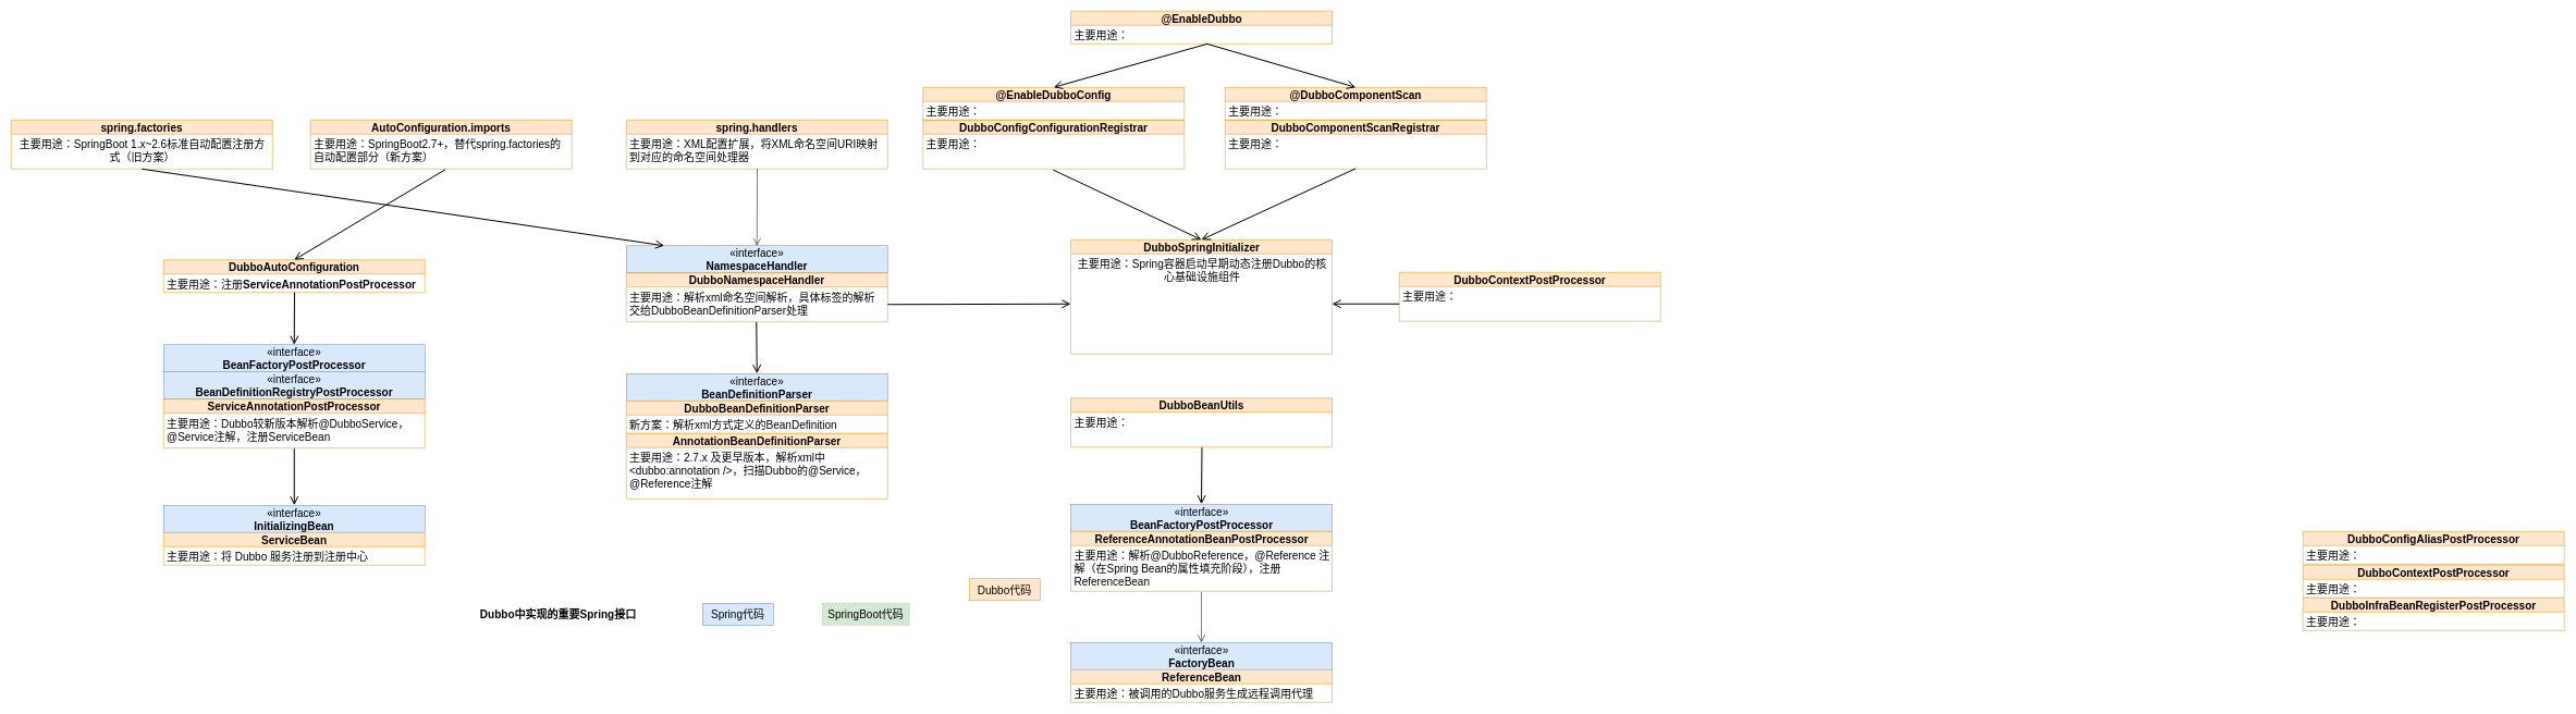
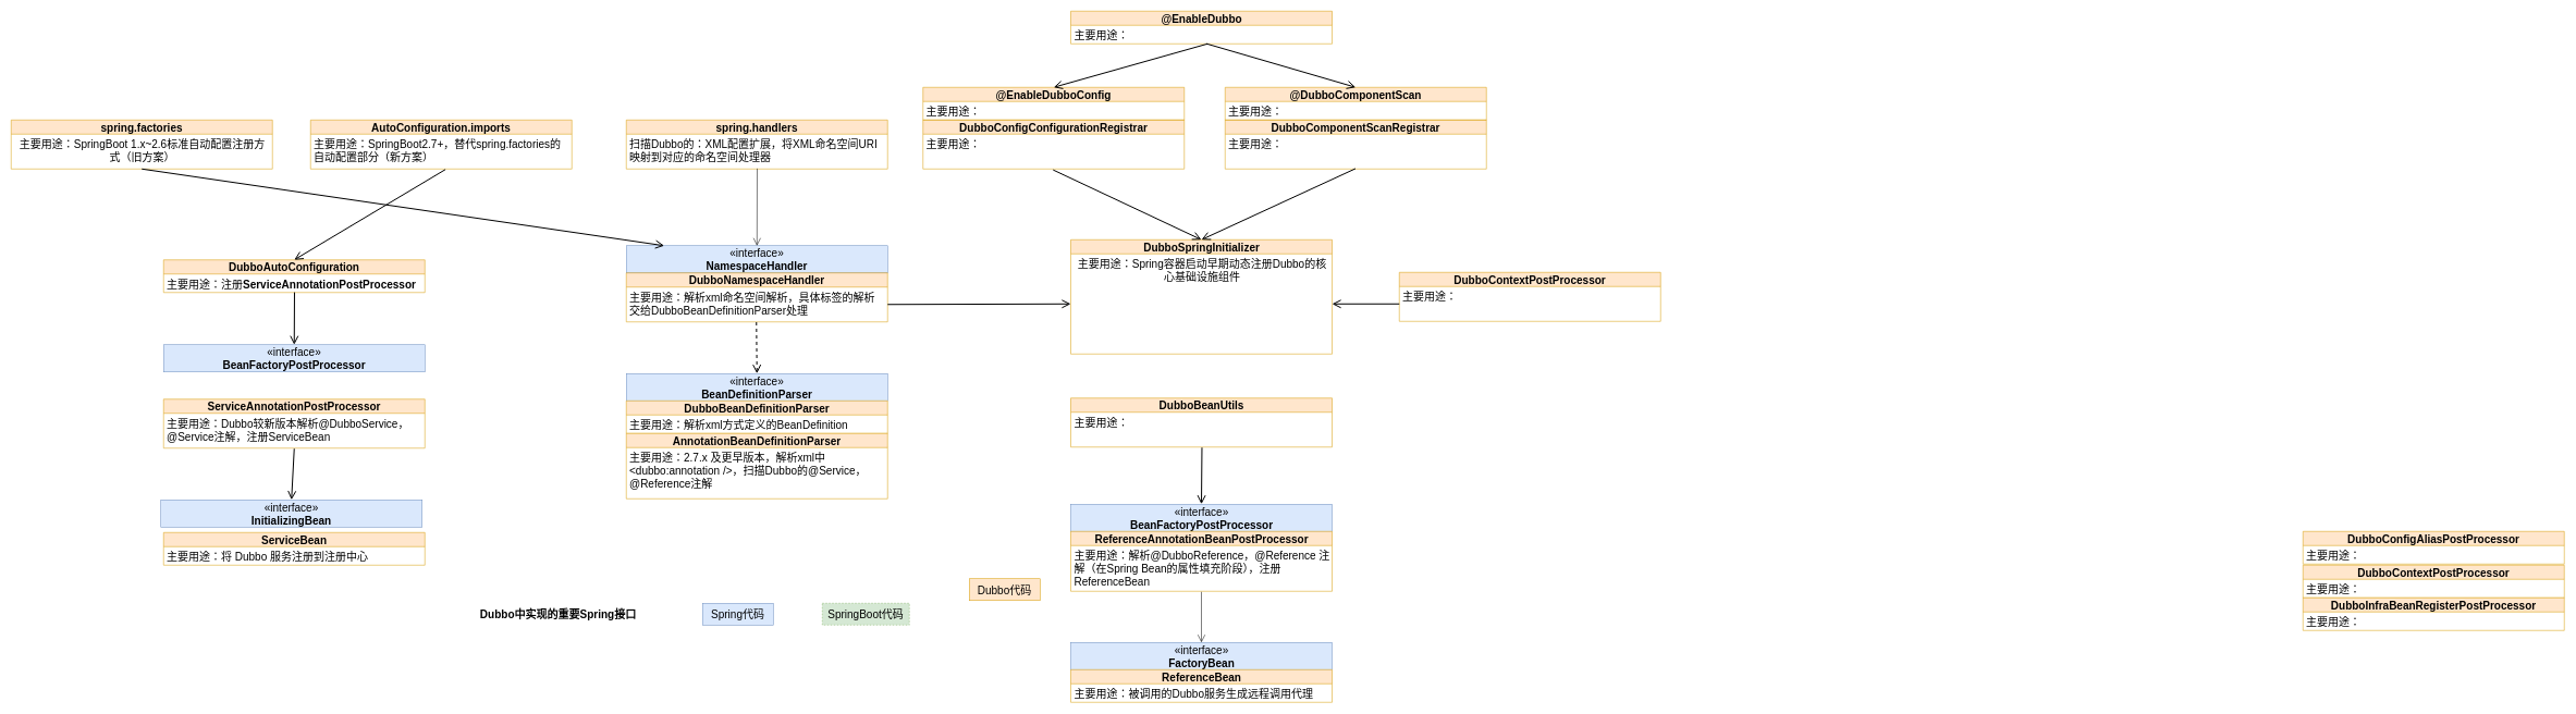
- <mxCell id="68" value="&lt;div style=&quot;text-align: left;&quot;&gt;&lt;span style=&quot;background-color: transparent; color: light-dark(rgb(0, 0, 0), rgb(255, 255, 255));&quot;&gt;主要用途：&lt;/span&gt;&lt;span style=&quot;background-color: transparent;&quot;&gt;XML配置扩展，&lt;/span&gt;&lt;span style=&quot;background-color: transparent; color: light-dark(rgb(0, 0, 0), rgb(255, 255, 255));&quot;&gt;将XML命名空间URI映射到对应的命名空间处理器&lt;/span&gt;&lt;/div&gt;" style="text;strokeColor=none;fillColor=none;align=left;verticalAlign=top;spacingLeft=4;spacingRight=4;overflow=hidden;rotatable=0;points=[[0,0.5],[1,0.5]];portConstraint=eastwest;whiteSpace=wrap;html=1;fontSize=20;" parent="67" vertex="1"><mxGeometry y="26" width="480" height="64" as="geometry" /></mxCell>
+ <mxCell id="68" value="&lt;div style=&quot;text-align: left;&quot;&gt;&lt;span style=&quot;background-color: transparent; color: light-dark(rgb(0, 0, 0), rgb(255, 255, 255));&quot;&gt;扫描Dubbo的：&lt;/span&gt;&lt;span style=&quot;background-color: transparent;&quot;&gt;XML配置扩展，&lt;/span&gt;&lt;span style=&quot;background-color: transparent; color: light-dark(rgb(0, 0, 0), rgb(255, 255, 255));&quot;&gt;将XML命名空间URI映射到对应的命名空间处理器&lt;/span&gt;&lt;/div&gt;" style="text;strokeColor=none;fillColor=none;align=left;verticalAlign=top;spacingLeft=4;spacingRight=4;overflow=hidden;rotatable=0;points=[[0,0.5],[1,0.5]];portConstraint=eastwest;whiteSpace=wrap;html=1;fontSize=20;" parent="67" vertex="1"><mxGeometry y="26" width="480" height="64" as="geometry" /></mxCell>
- <mxCell id="22" value="" style="endArrow=open;endFill=1;endSize=12;html=1;rounded=0;exitX=0.498;exitY=1.008;exitDx=0;exitDy=0;exitPerimeter=0;entryX=0.5;entryY=0;entryDx=0;entryDy=0;strokeWidth=2;" parent="1" source="7" target="8" edge="1"><mxGeometry width="160" relative="1" as="geometry"><mxPoint x="1410" y="611" as="sourcePoint" /><mxPoint x="1570" y="611" as="targetPoint" /></mxGeometry></mxCell>
+ <mxCell id="22" value="" style="endArrow=open;endFill=1;endSize=12;html=1;rounded=0;exitX=0.498;exitY=1.008;exitDx=0;exitDy=0;exitPerimeter=0;entryX=0.5;entryY=0;entryDx=0;entryDy=0;strokeWidth=2;dashed=1;" parent="1" source="7" target="8" edge="1"><mxGeometry width="160" relative="1" as="geometry"><mxPoint x="1410" y="611" as="sourcePoint" /><mxPoint x="1570" y="611" as="targetPoint" /></mxGeometry></mxCell>
- <mxCell id="13" value="«interface»&lt;br&gt;&lt;b&gt;BeanDefinitionRegistryPostProcessor&lt;/b&gt;" style="html=1;whiteSpace=wrap;fontSize=20;fillColor=#dae8fc;strokeColor=#6c8ebf;" parent="1" vertex="1"><mxGeometry x="300" y="683" width="480" height="50" as="geometry" /></mxCell>
- <mxCell id="10" value="新方案：解析xml方式定义的BeanDefinition" style="text;strokeColor=none;fillColor=none;align=left;verticalAlign=top;spacingLeft=4;spacingRight=4;overflow=hidden;rotatable=0;points=[[0,0.5],[1,0.5]];portConstraint=eastwest;whiteSpace=wrap;html=1;fontSize=20;" parent="9" vertex="1"><mxGeometry y="26" width="480" height="34" as="geometry" /></mxCell>
+ <mxCell id="10" value="主要用途：解析xml方式定义的BeanDefinition" style="text;strokeColor=none;fillColor=none;align=left;verticalAlign=top;spacingLeft=4;spacingRight=4;overflow=hidden;rotatable=0;points=[[0,0.5],[1,0.5]];portConstraint=eastwest;whiteSpace=wrap;html=1;fontSize=20;" parent="9" vertex="1"><mxGeometry y="26" width="480" height="34" as="geometry" /></mxCell>
- <mxCell id="16" value="«interface»&lt;br&gt;&lt;b&gt;InitializingBean&lt;/b&gt;" style="html=1;whiteSpace=wrap;fontSize=20;fillColor=#dae8fc;strokeColor=#6c8ebf;" parent="1" vertex="1"><mxGeometry x="300" y="928" width="480" height="50" as="geometry" /></mxCell>
+ <mxCell id="16" value="«interface»&lt;br&gt;&lt;b&gt;InitializingBean&lt;/b&gt;" style="html=1;whiteSpace=wrap;fontSize=20;fillColor=#dae8fc;strokeColor=#6c8ebf;" parent="1" vertex="1"><mxGeometry x="295" y="918" width="480" height="50" as="geometry" /></mxCell>
